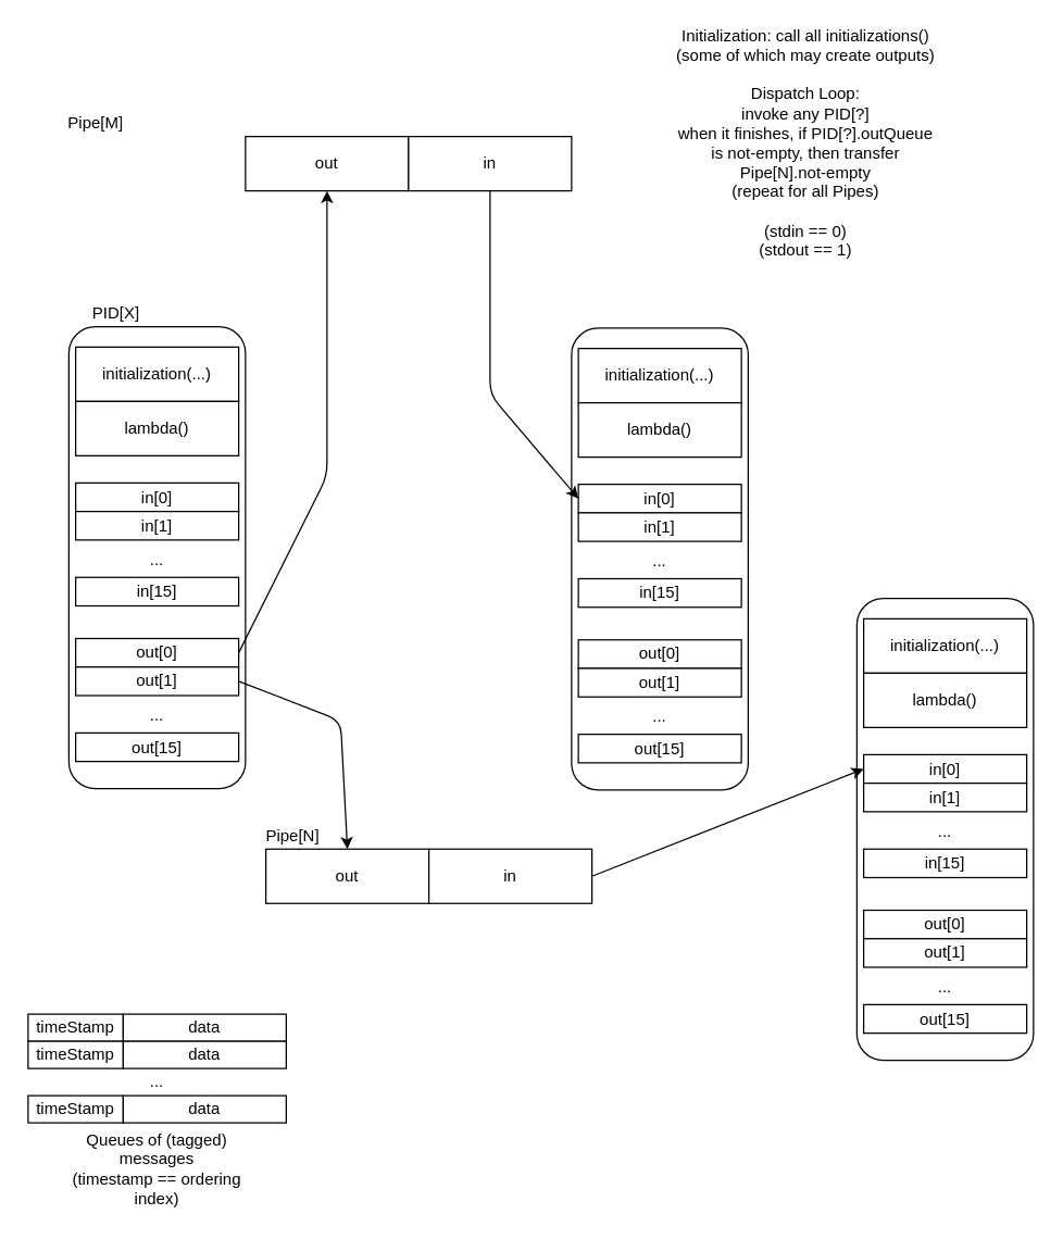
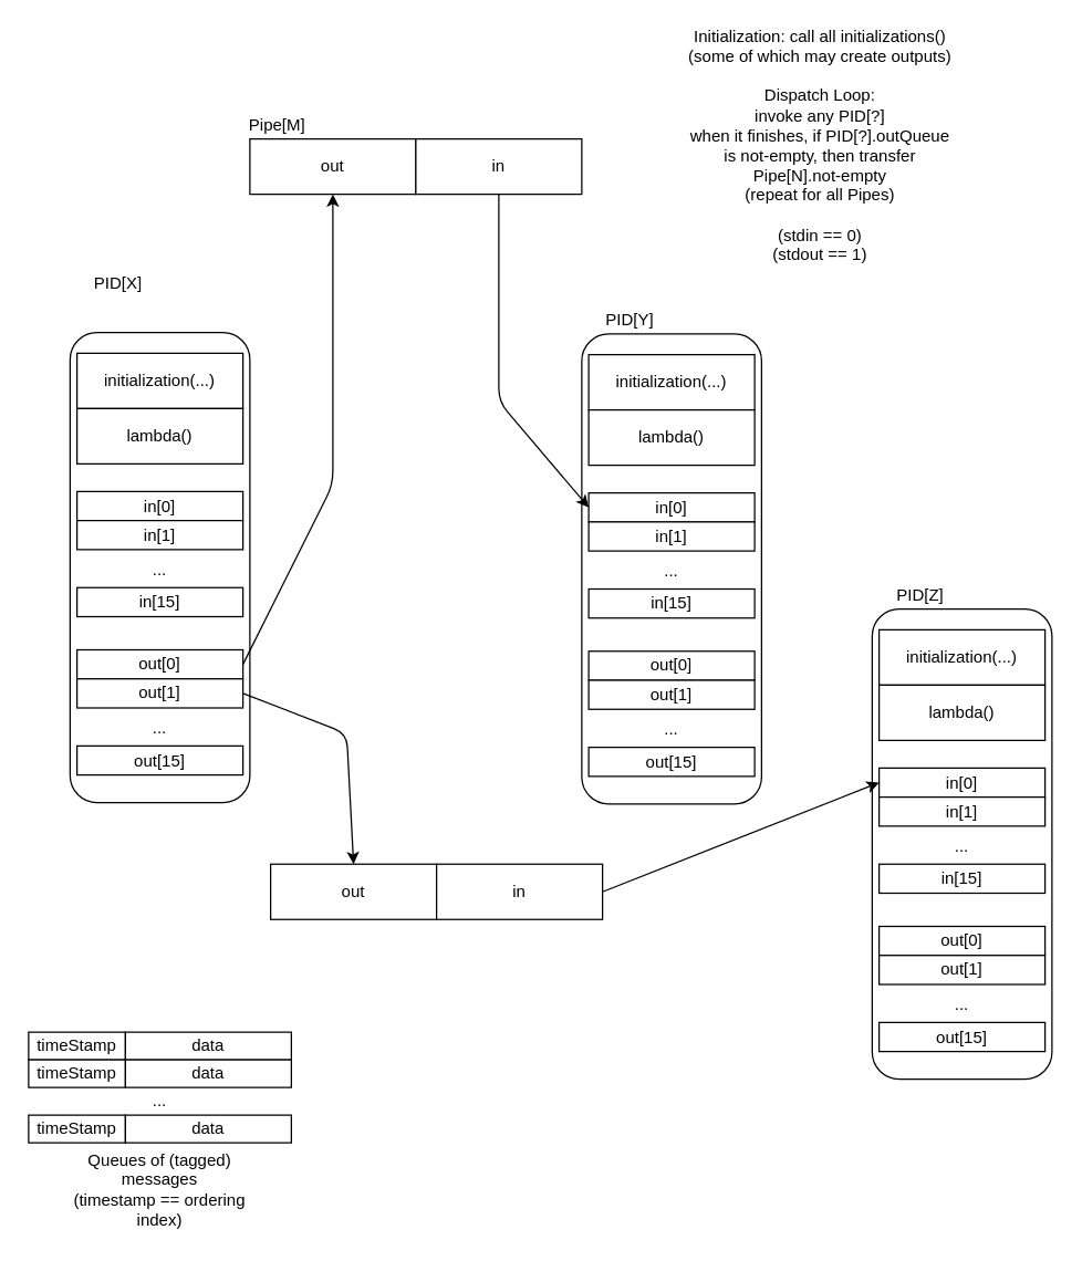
- <mxCell id="5" value="Pipe[M]" style="text;html=1;strokeColor=none;fillColor=none;align=center;verticalAlign=middle;whiteSpace=wrap;rounded=0;" vertex="1" parent="1"><mxGeometry x="50" y="80" width="40" height="20" as="geometry" /></mxCell>
+ <mxCell id="5" value="Pipe[M]" style="text;html=1;strokeColor=none;fillColor=none;align=center;verticalAlign=middle;whiteSpace=wrap;rounded=0;" vertex="1" parent="1"><mxGeometry x="180" y="80" width="40" height="20" as="geometry" /></mxCell>
- <mxCell id="9" value="PID[X]" style="text;html=1;strokeColor=none;fillColor=none;align=center;verticalAlign=middle;whiteSpace=wrap;rounded=0;" vertex="1" parent="1"><mxGeometry x="65" y="220" width="40" height="20" as="geometry" /></mxCell>
+ <mxCell id="9" value="PID[X]" style="text;html=1;strokeColor=none;fillColor=none;align=center;verticalAlign=middle;whiteSpace=wrap;rounded=0;" vertex="1" parent="1"><mxGeometry x="65" y="195" width="40" height="20" as="geometry" /></mxCell>
+ <mxCell id="27" value="PID[Y]" style="text;html=1;strokeColor=none;fillColor=none;align=center;verticalAlign=middle;whiteSpace=wrap;rounded=0;" vertex="1" parent="1"><mxGeometry x="435" y="221" width="40" height="20" as="geometry" /></mxCell>
+ <mxCell id="40" value="PID[Z]" style="text;html=1;strokeColor=none;fillColor=none;align=center;verticalAlign=middle;whiteSpace=wrap;rounded=0;" vertex="1" parent="1"><mxGeometry x="645" y="420" width="40" height="20" as="geometry" /></mxCell>
- <mxCell id="53" value="Pipe[N]" style="text;html=1;strokeColor=none;fillColor=none;align=center;verticalAlign=middle;whiteSpace=wrap;rounded=0;" vertex="1" parent="1"><mxGeometry x="195" y="604.5" width="40" height="20" as="geometry" /></mxCell>
